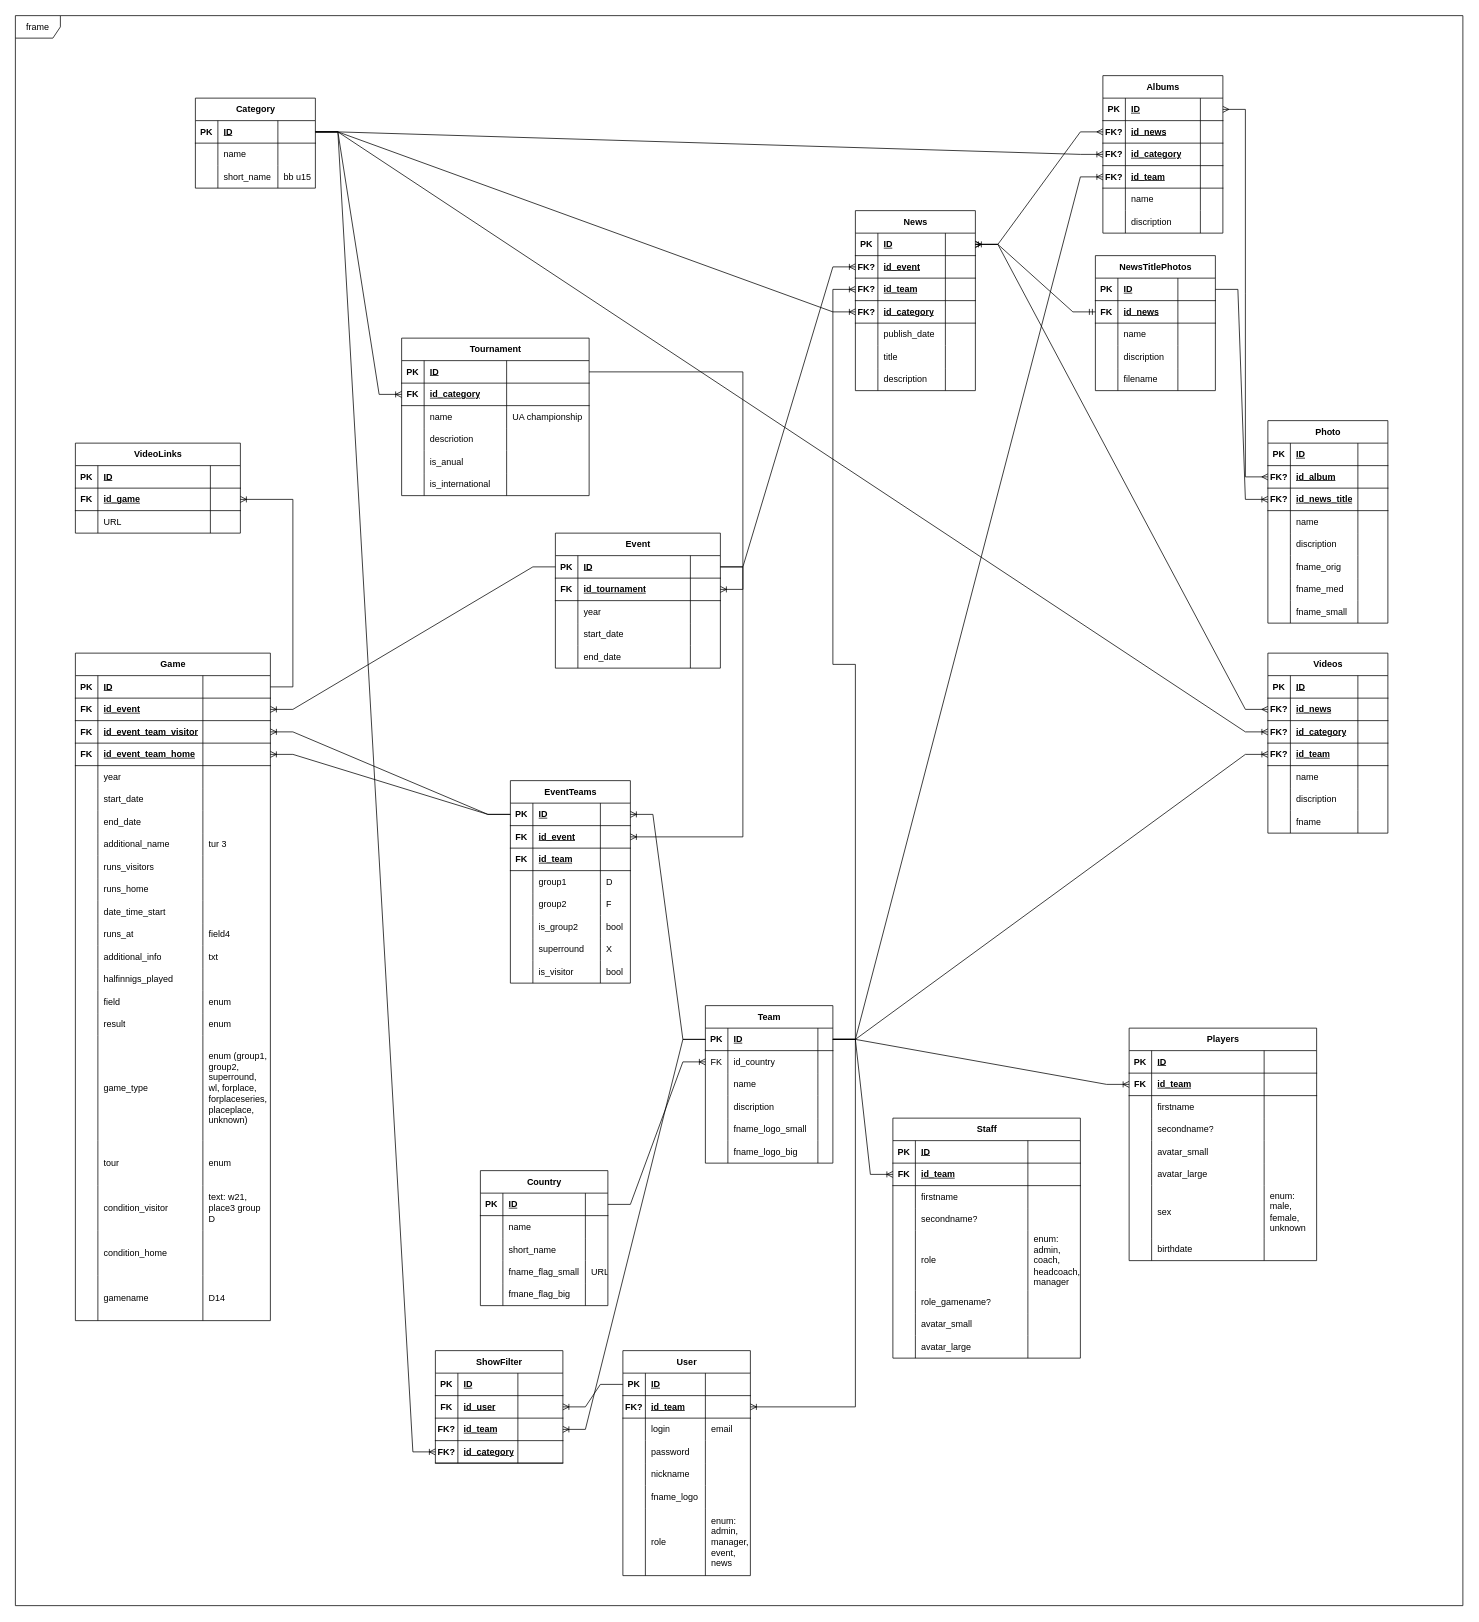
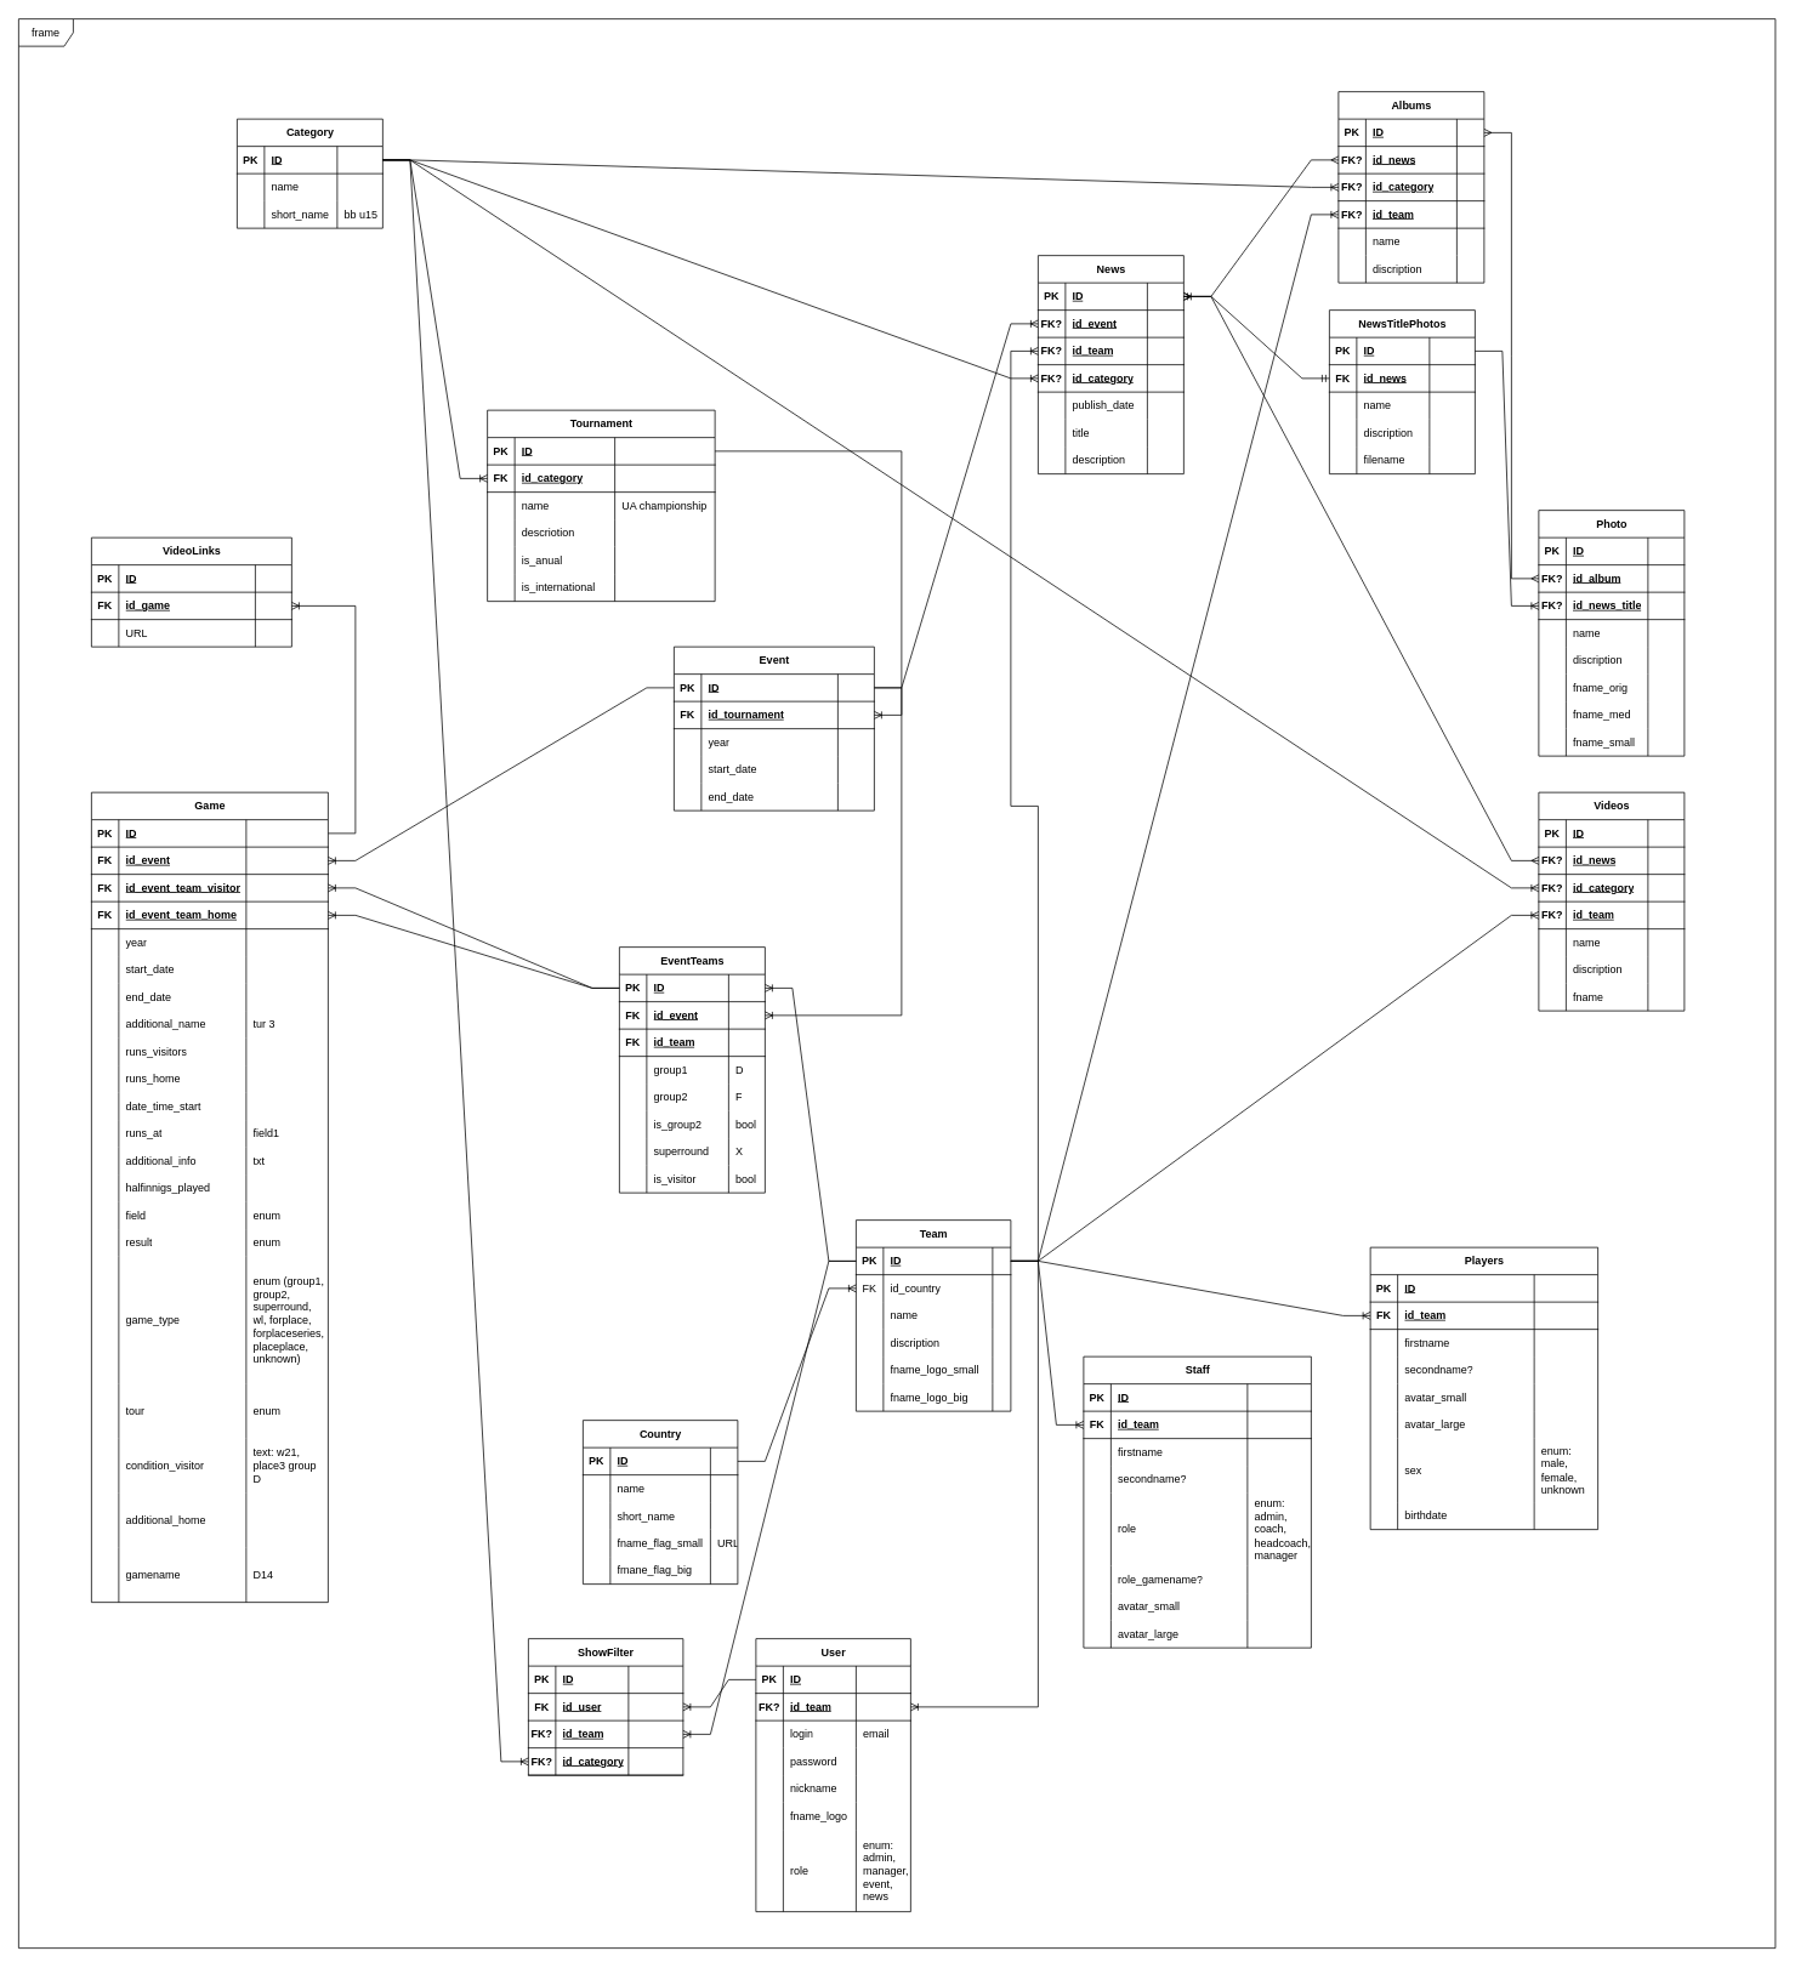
- <mxCell id="194" value="field4" style="shape=partialRectangle;connectable=0;fillColor=none;top=0;left=0;bottom=0;right=0;align=left;spacingLeft=6;overflow=hidden;whiteSpace=wrap;html=1;" parent="191" vertex="1"><mxGeometry x="170" width="90" height="30" as="geometry"><mxRectangle width="90" height="30" as="alternateBounds" /></mxGeometry></mxCell>
+ <mxCell id="194" value="field1" style="shape=partialRectangle;connectable=0;fillColor=none;top=0;left=0;bottom=0;right=0;align=left;spacingLeft=6;overflow=hidden;whiteSpace=wrap;html=1;" parent="191" vertex="1"><mxGeometry x="170" width="90" height="30" as="geometry"><mxRectangle width="90" height="30" as="alternateBounds" /></mxGeometry></mxCell>
- <mxCell id="225" value="condition_home" style="shape=partialRectangle;connectable=0;fillColor=none;top=0;left=0;bottom=0;right=0;align=left;spacingLeft=6;overflow=hidden;whiteSpace=wrap;html=1;" parent="223" vertex="1"><mxGeometry x="30" width="140" height="60" as="geometry"><mxRectangle width="140" height="60" as="alternateBounds" /></mxGeometry></mxCell>
+ <mxCell id="225" value="additional_home" style="shape=partialRectangle;connectable=0;fillColor=none;top=0;left=0;bottom=0;right=0;align=left;spacingLeft=6;overflow=hidden;whiteSpace=wrap;html=1;" parent="223" vertex="1"><mxGeometry x="30" width="140" height="60" as="geometry"><mxRectangle width="140" height="60" as="alternateBounds" /></mxGeometry></mxCell>
